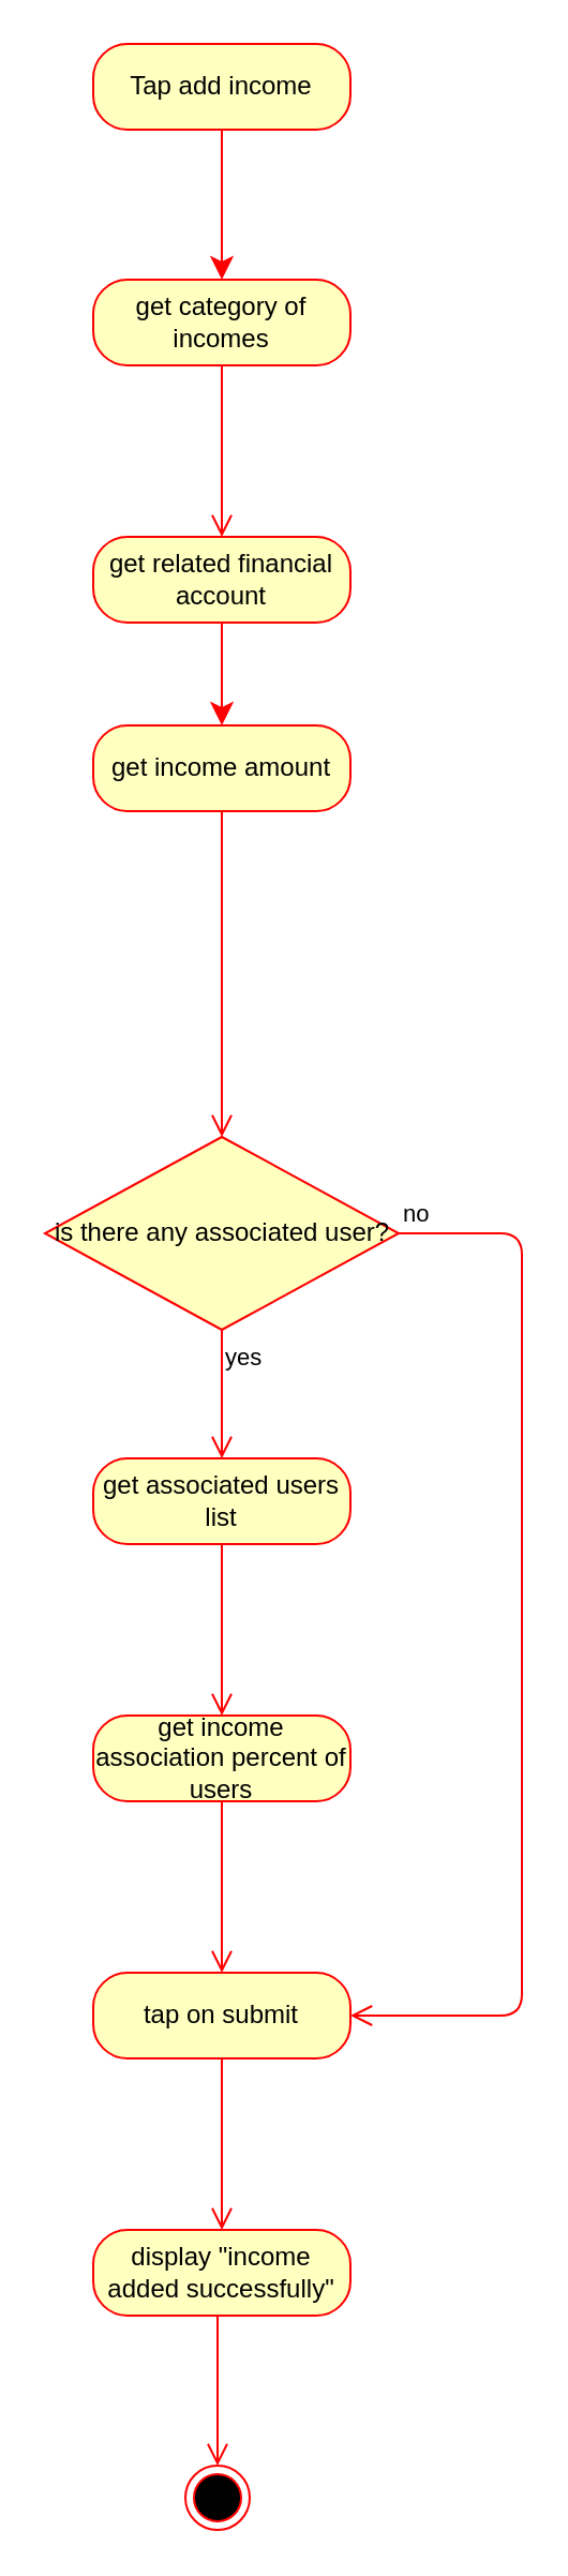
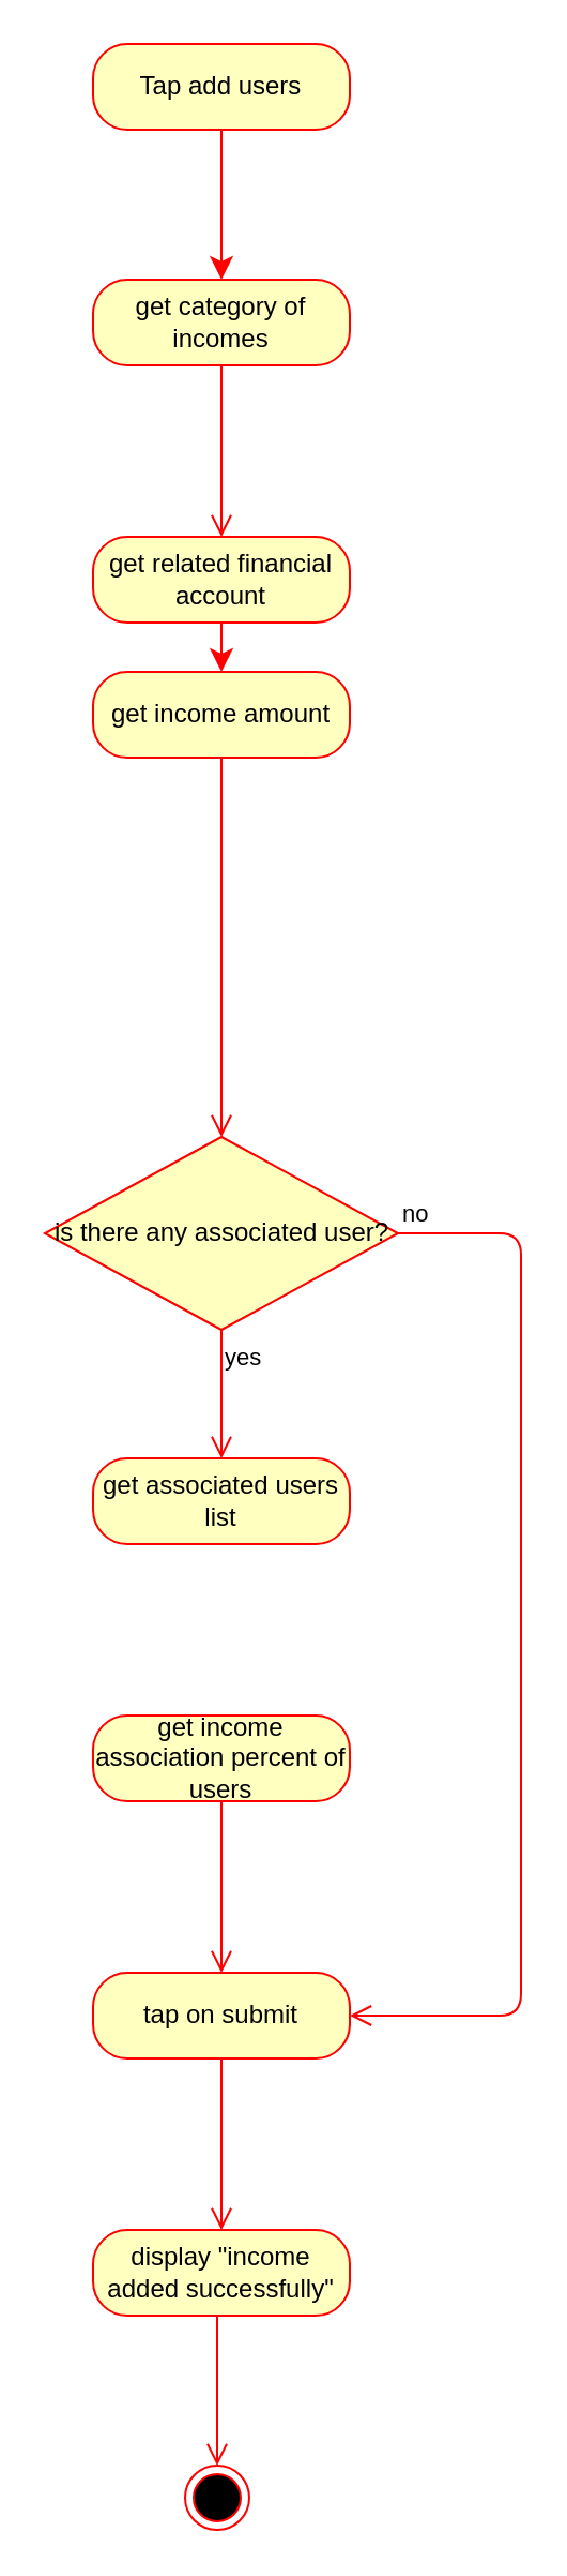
- <mxCell id="2" value="Tap add income" style="rounded=1;whiteSpace=wrap;html=1;arcSize=40;fontColor=#000000;fillColor=#ffffc0;strokeColor=#ff0000;" parent="1" vertex="1"><mxGeometry x="43" y="20" width="120" height="40" as="geometry" /></mxCell>
+ <mxCell id="2" value="Tap add users" style="rounded=1;whiteSpace=wrap;html=1;arcSize=40;fontColor=#000000;fillColor=#ffffc0;strokeColor=#ff0000;" parent="1" vertex="1"><mxGeometry x="43" y="20" width="120" height="40" as="geometry" /></mxCell>
- <mxCell id="19" value="get income amount" style="rounded=1;whiteSpace=wrap;html=1;arcSize=40;fontColor=#000000;fillColor=#ffffc0;strokeColor=#ff0000;" parent="1" vertex="1"><mxGeometry x="43" y="338" width="120" height="40" as="geometry" /></mxCell>
+ <mxCell id="19" value="get income amount" style="rounded=1;whiteSpace=wrap;html=1;arcSize=40;fontColor=#000000;fillColor=#ffffc0;strokeColor=#ff0000;" parent="1" vertex="1"><mxGeometry x="43" y="313" width="120" height="40" as="geometry" /></mxCell>
- <mxCell id="11" value="" style="edgeStyle=orthogonalEdgeStyle;html=1;verticalAlign=bottom;endArrow=open;endSize=8;strokeColor=#ff0000;entryX=0.5;entryY=0;entryDx=0;entryDy=0;" parent="1" source="10" target="12" edge="1"><mxGeometry relative="1" as="geometry"><mxPoint x="103" y="790" as="targetPoint" /></mxGeometry></mxCell>
